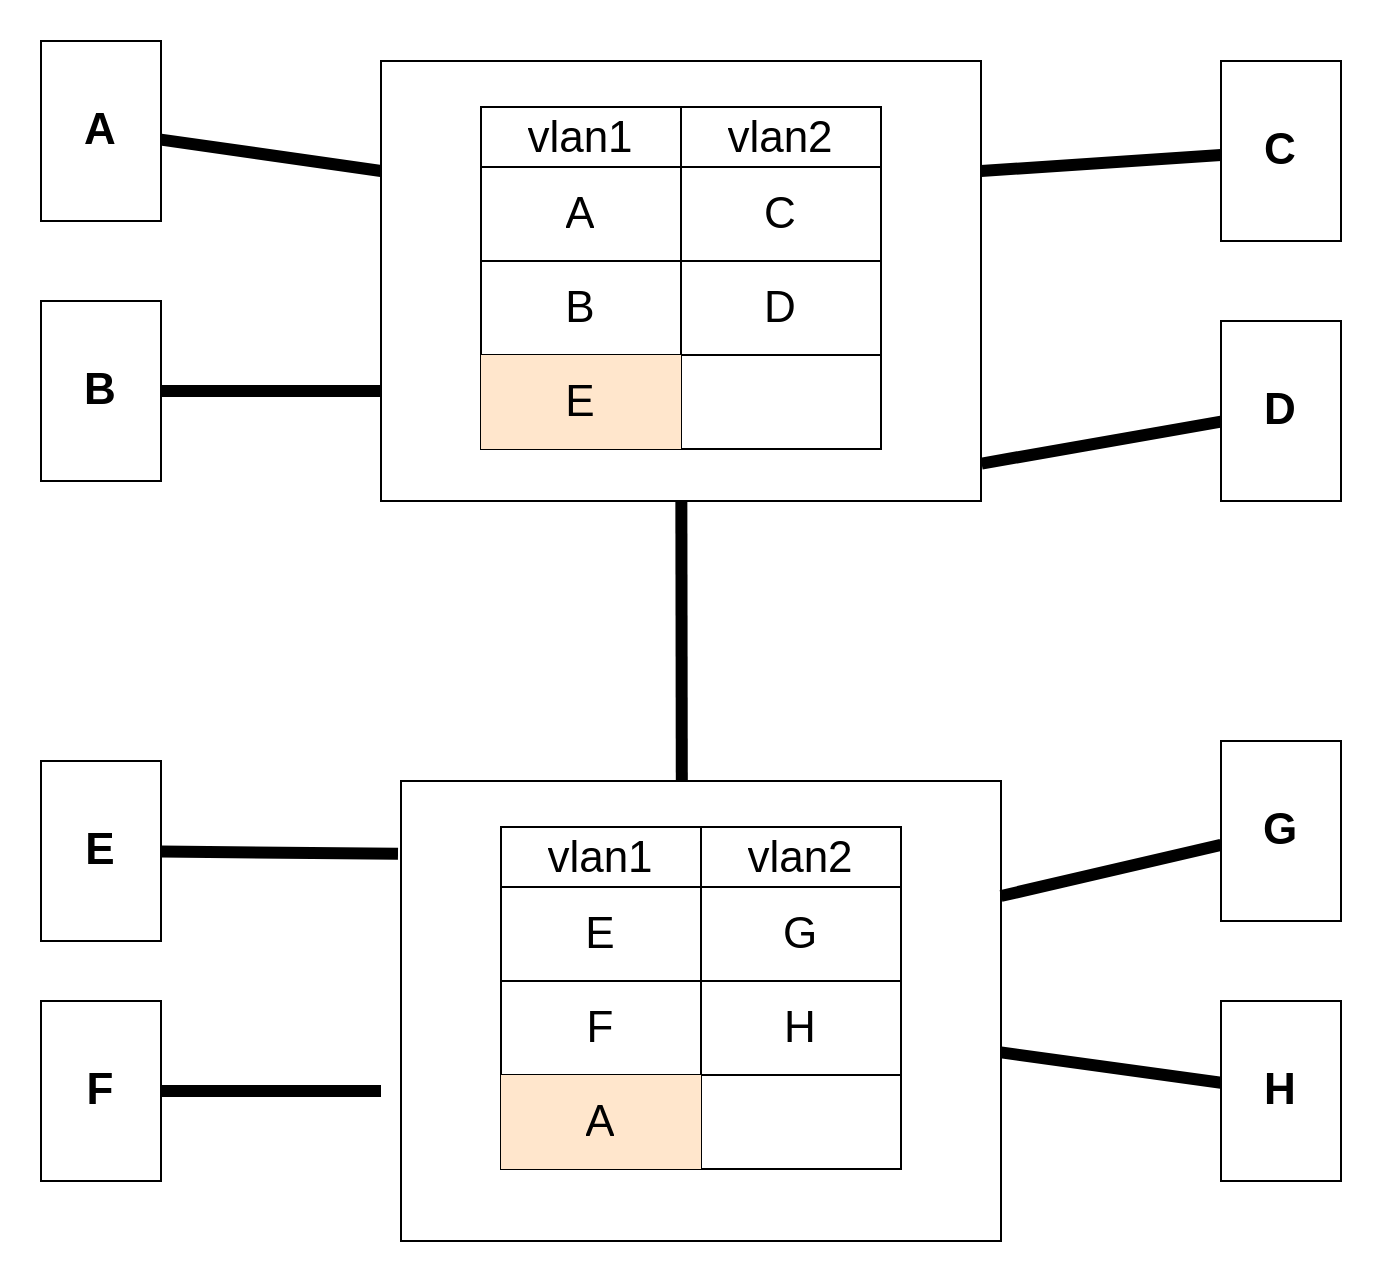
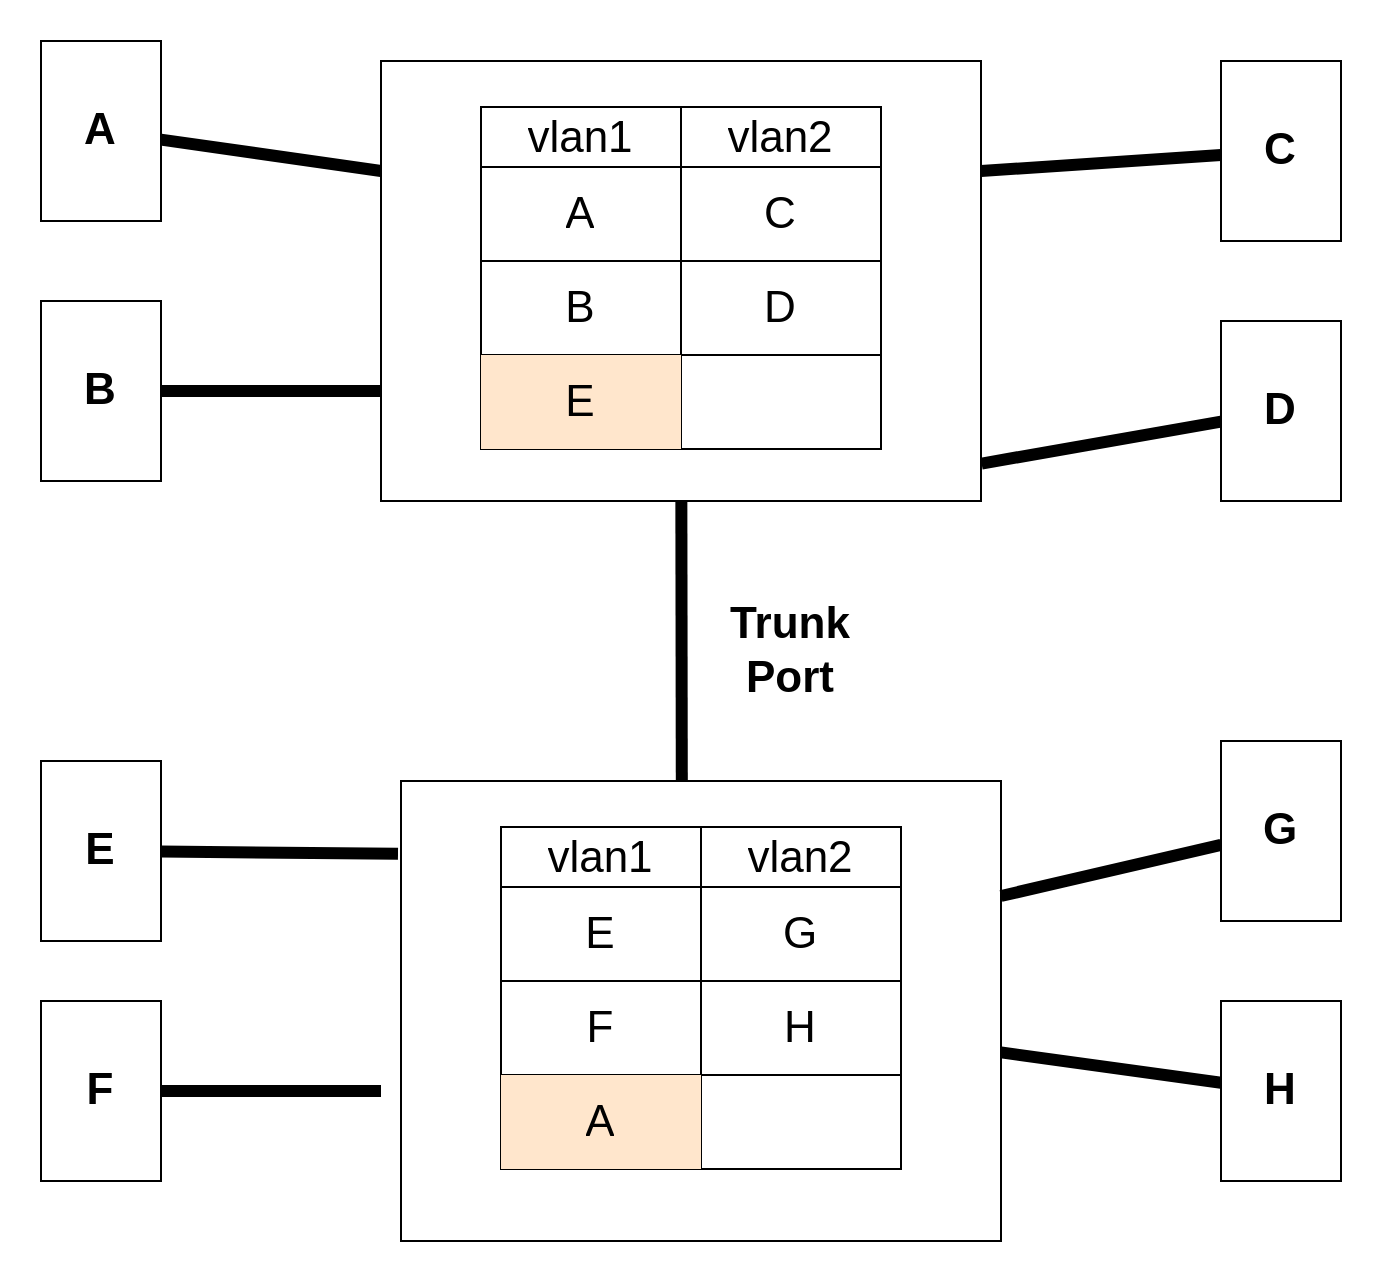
+ <mxCell id="21" value="Trunk Port" style="text;strokeColor=none;align=center;fillColor=none;html=1;verticalAlign=middle;whiteSpace=wrap;rounded=0;fontSize=22;fontStyle=1" vertex="1" parent="1"><mxGeometry x="350" y="310" width="90" height="30" as="geometry" /></mxCell>
